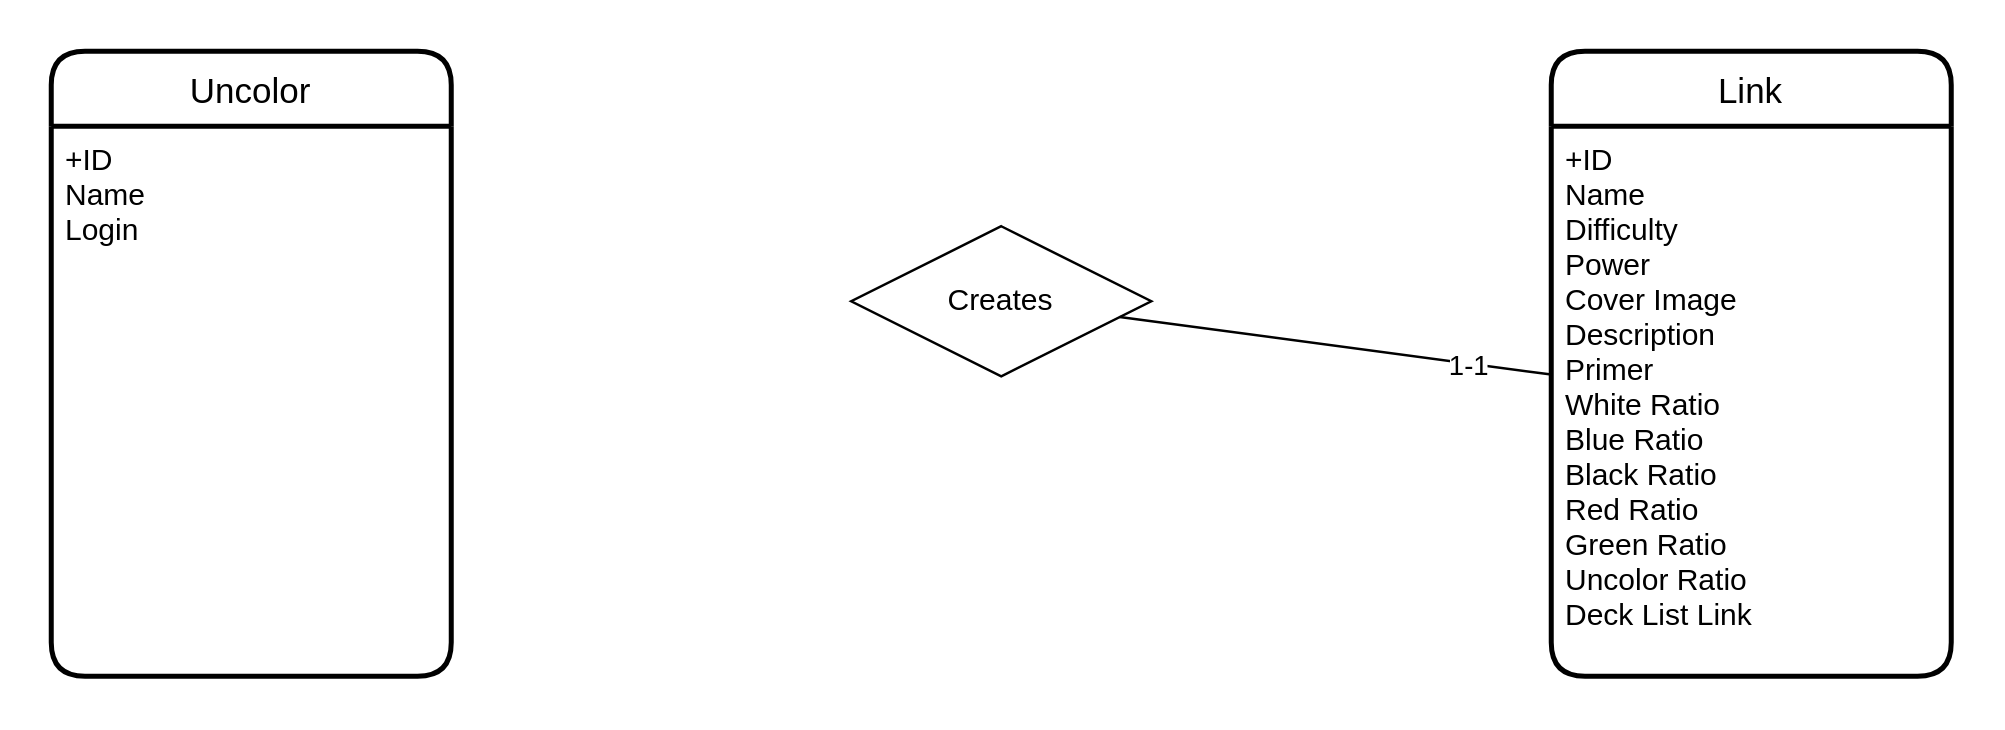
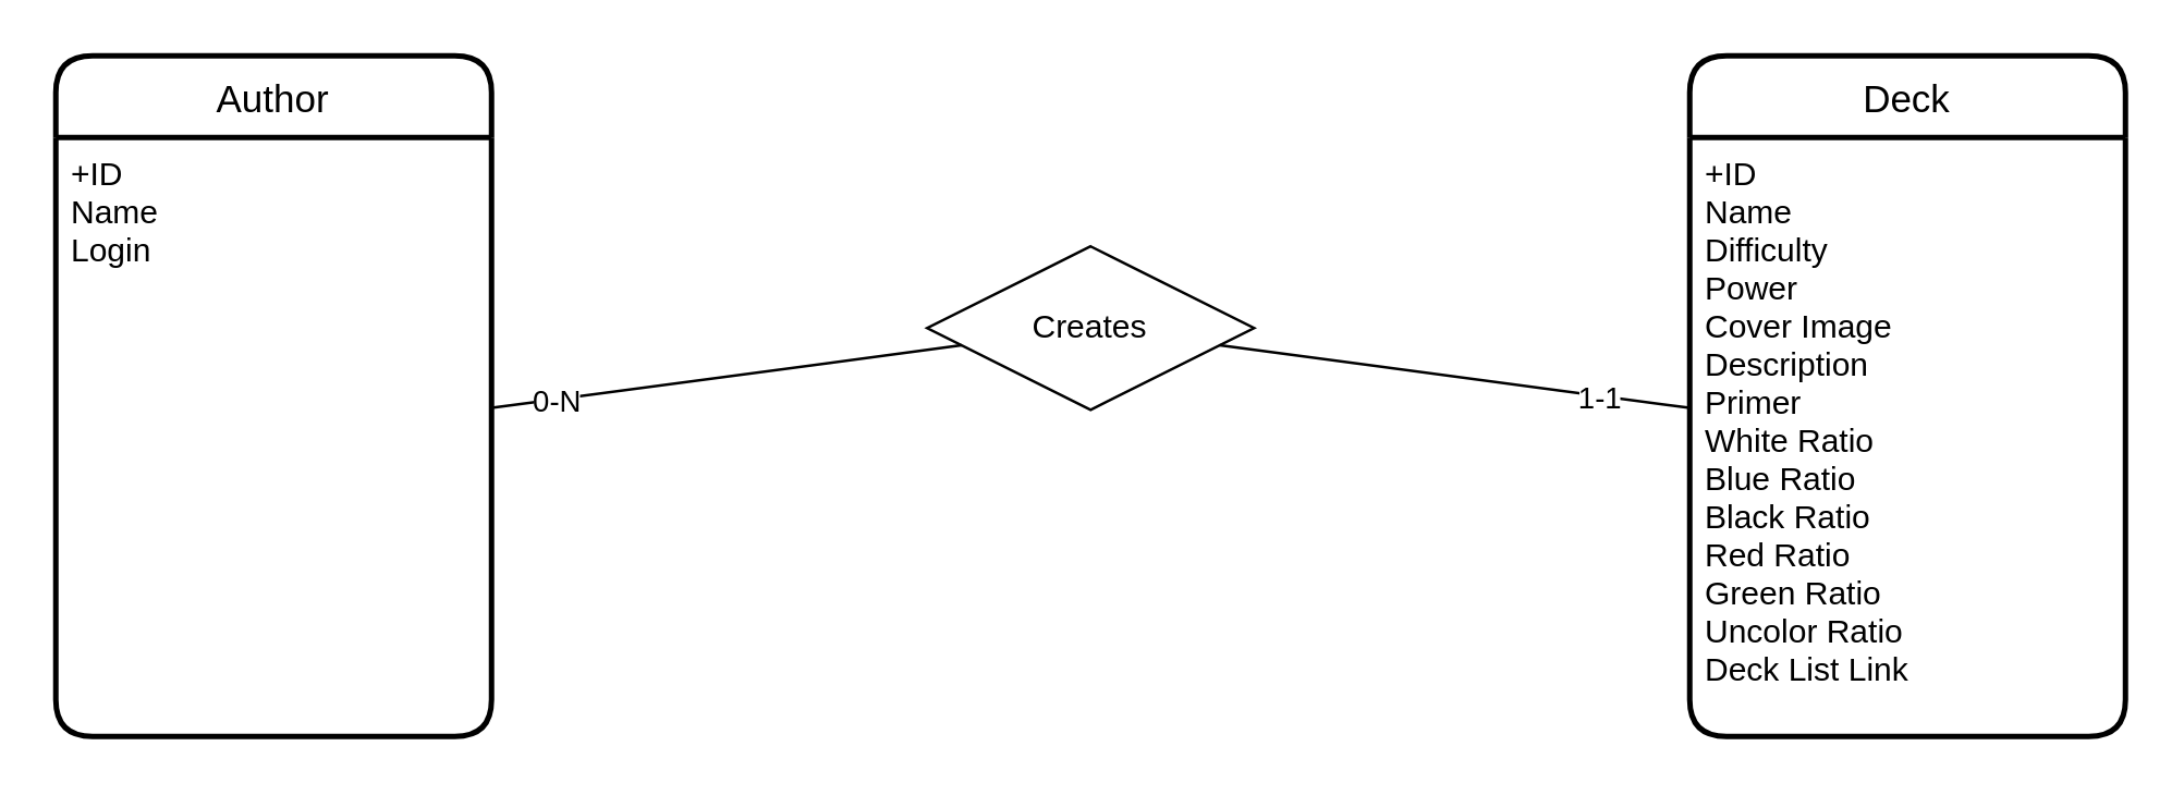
- <mxCell id="4" value="Uncolor" style="swimlane;childLayout=stackLayout;horizontal=1;startSize=30;horizontalStack=0;rounded=1;fontSize=14;fontStyle=0;strokeWidth=2;resizeParent=0;resizeLast=1;shadow=0;dashed=0;align=center;" vertex="1" parent="1"><mxGeometry x="20" y="20" width="160" height="250" as="geometry" /></mxCell>
+ <mxCell id="4" value="Author" style="swimlane;childLayout=stackLayout;horizontal=1;startSize=30;horizontalStack=0;rounded=1;fontSize=14;fontStyle=0;strokeWidth=2;resizeParent=0;resizeLast=1;shadow=0;dashed=0;align=center;" vertex="1" parent="1"><mxGeometry x="20" y="20" width="160" height="250" as="geometry" /></mxCell>
- <mxCell id="2" value="Link" style="swimlane;childLayout=stackLayout;horizontal=1;startSize=30;horizontalStack=0;rounded=1;fontSize=14;fontStyle=0;strokeWidth=2;resizeParent=0;resizeLast=1;shadow=0;dashed=0;align=center;" vertex="1" parent="1"><mxGeometry x="620" y="20" width="160" height="250" as="geometry" /></mxCell>
+ <mxCell id="2" value="Deck" style="swimlane;childLayout=stackLayout;horizontal=1;startSize=30;horizontalStack=0;rounded=1;fontSize=14;fontStyle=0;strokeWidth=2;resizeParent=0;resizeLast=1;shadow=0;dashed=0;align=center;" vertex="1" parent="1"><mxGeometry x="620" y="20" width="160" height="250" as="geometry" /></mxCell>
+ <mxCell id="7" value="" style="endArrow=none;html=1;rounded=0;" edge="1" parent="1" source="6" target="5"><mxGeometry width="50" height="50" relative="1" as="geometry"><mxPoint x="400" y="190" as="sourcePoint" /><mxPoint x="450" y="140" as="targetPoint" /></mxGeometry></mxCell>
+ <mxCell id="8" value="0-N" style="edgeLabel;html=1;align=center;verticalAlign=middle;resizable=0;points=[];fontColor=default;" vertex="1" connectable="0" parent="7"><mxGeometry x="0.728" relative="1" as="geometry"><mxPoint as="offset" /></mxGeometry></mxCell>
